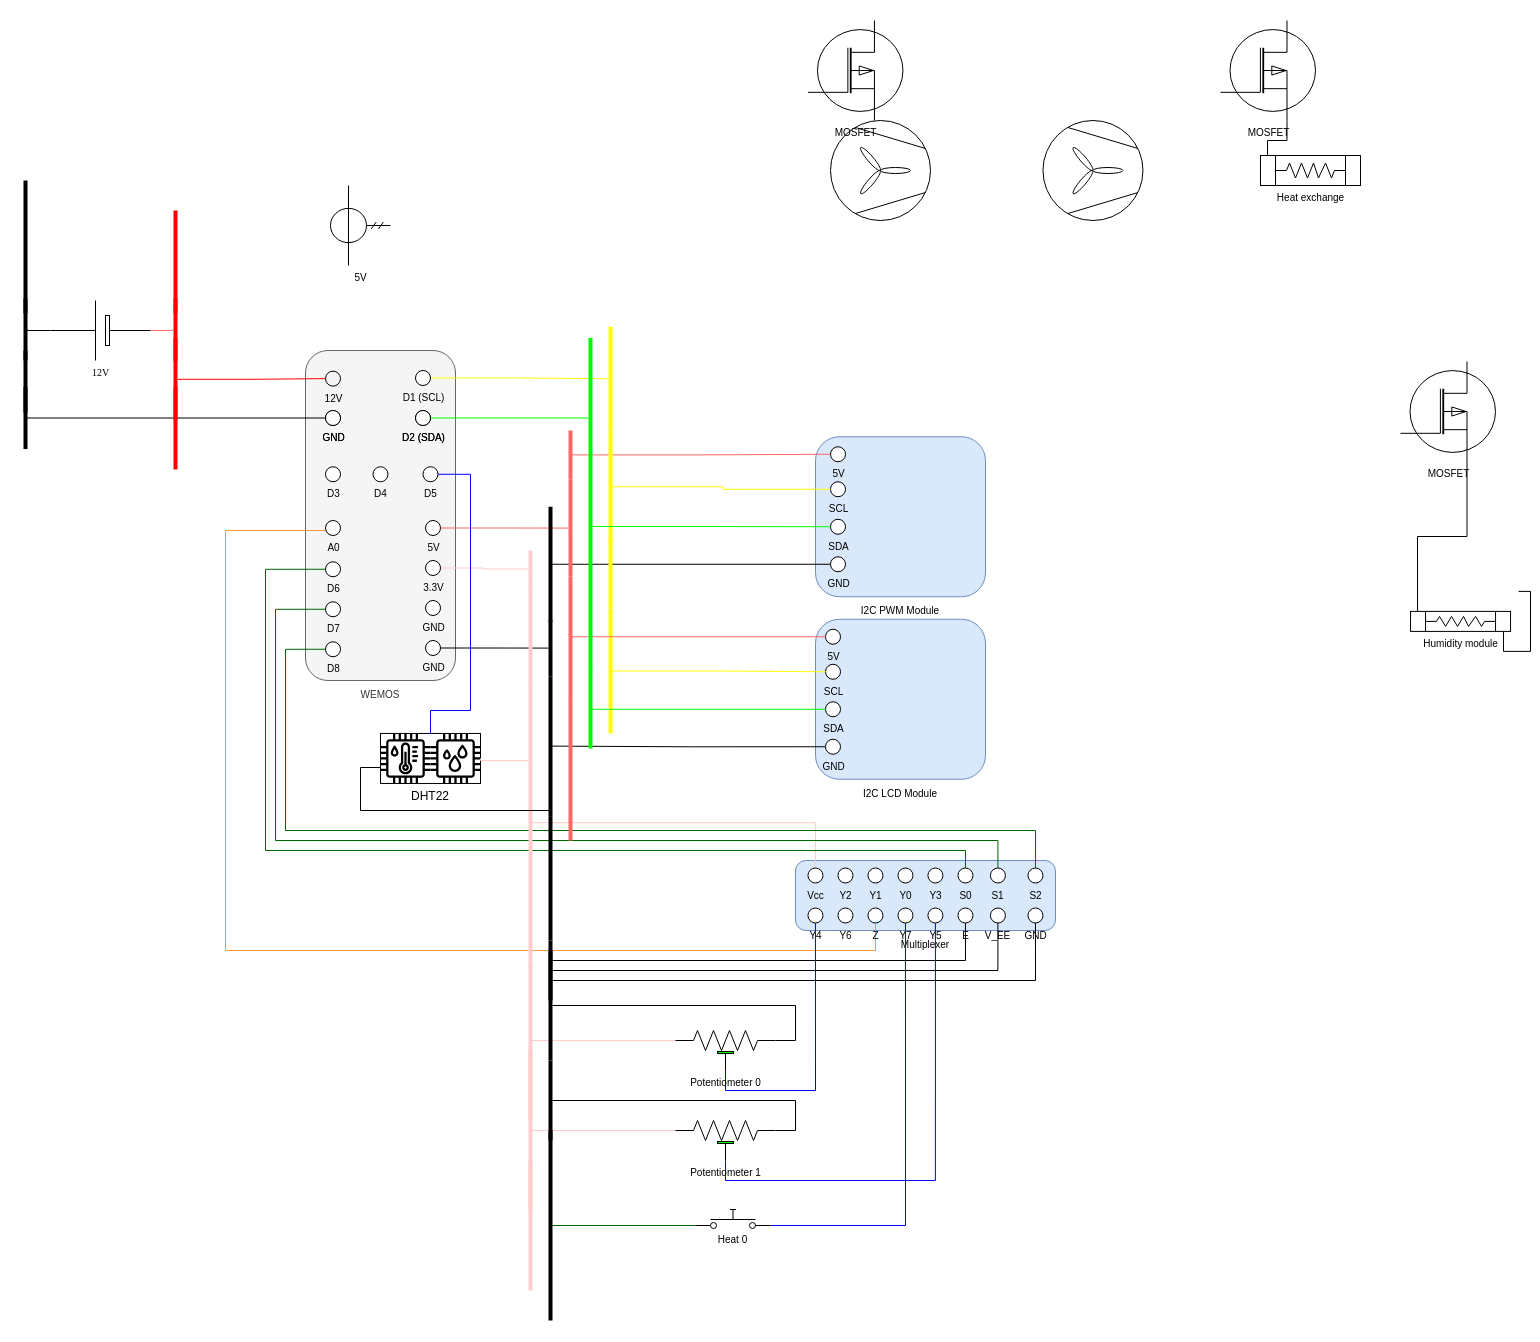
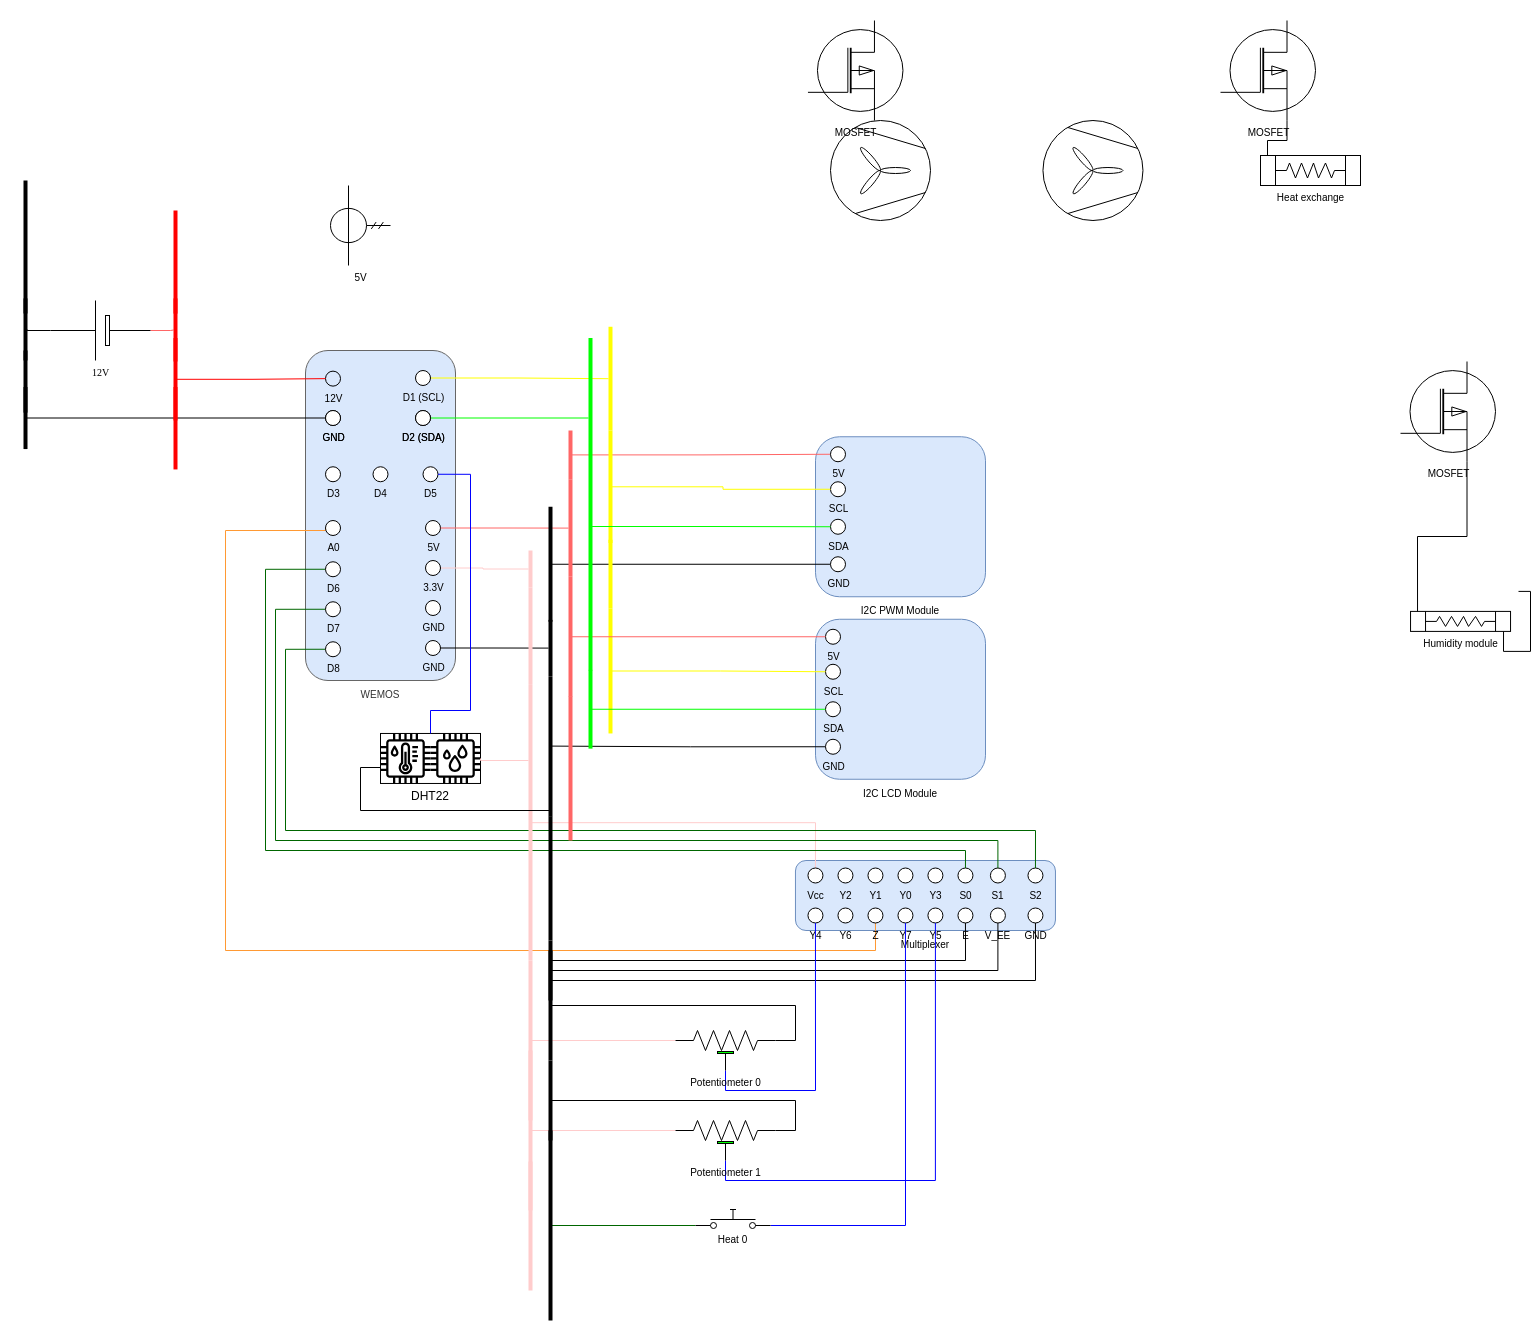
- <mxCell id="10" value="WEMOS" style="rounded=1;whiteSpace=wrap;html=1;strokeColor=#666666;fillColor=#f5f5f5;fontSize=10;verticalAlign=bottom;spacingBottom=-23;fontColor=#333333;" vertex="1" parent="1"><mxGeometry x="305" y="350" width="150" height="330" as="geometry" /></mxCell>
+ <mxCell id="10" value="WEMOS" style="rounded=1;whiteSpace=wrap;html=1;strokeColor=#666666;fillColor=#dae8fc;fontSize=10;verticalAlign=bottom;spacingBottom=-23;fontColor=#333333;" vertex="1" parent="1"><mxGeometry x="305" y="350" width="150" height="330" as="geometry" /></mxCell>
